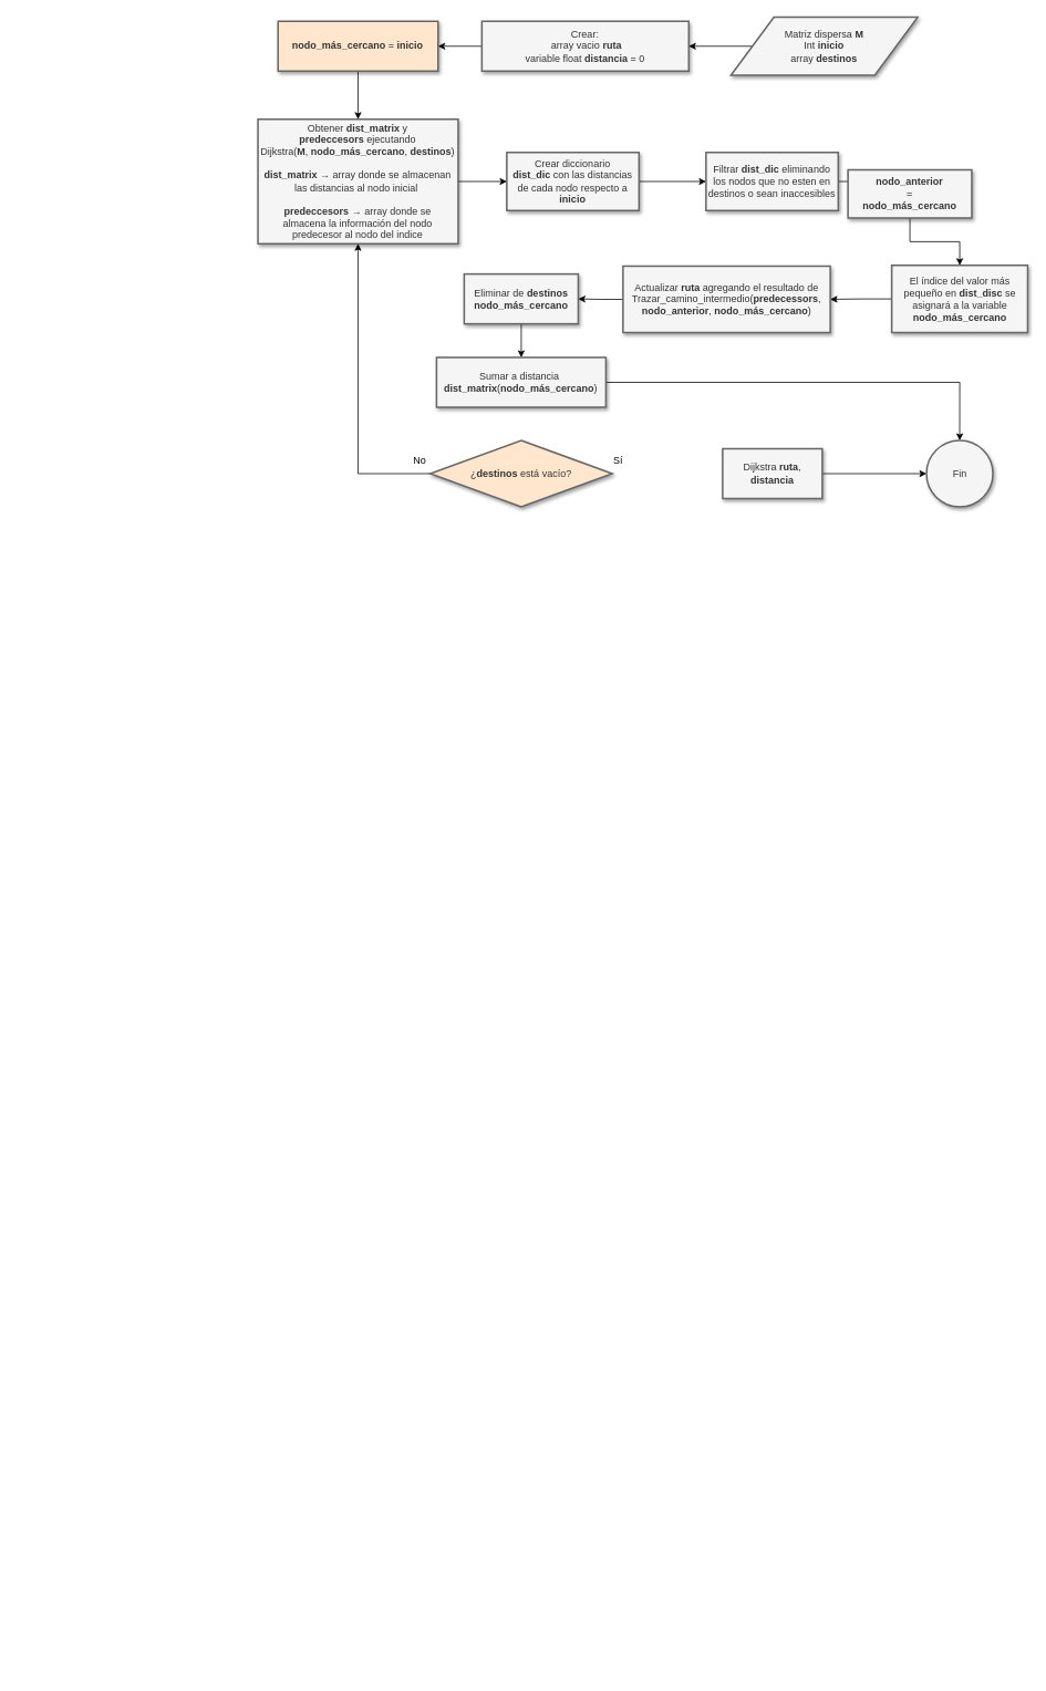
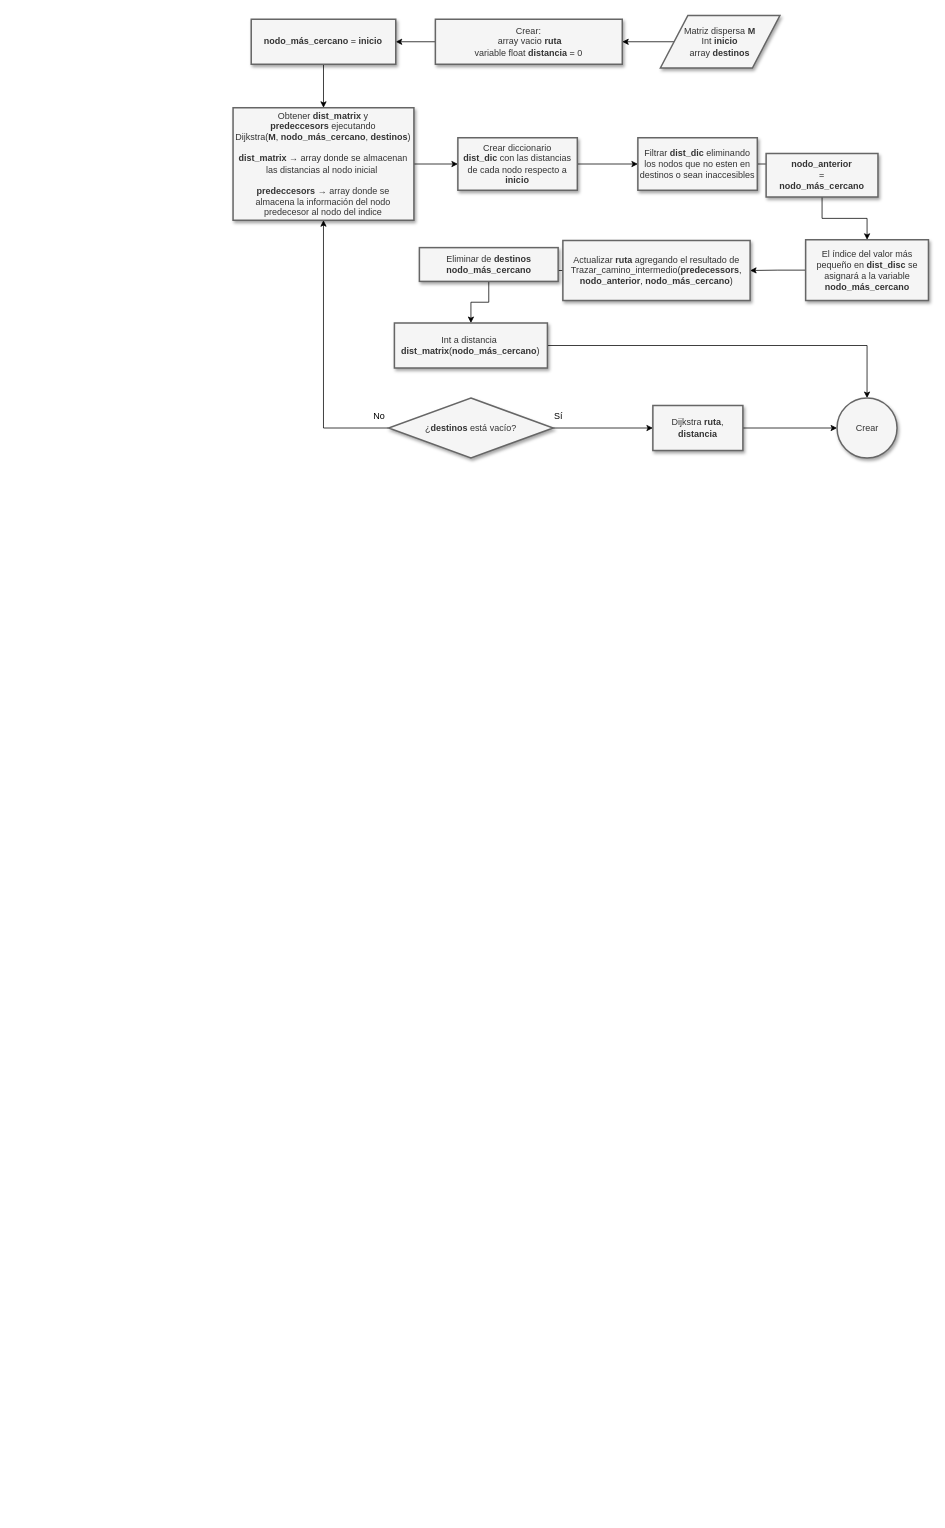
- <mxCell id="18" value="&lt;b&gt;nodo_más_cercano &lt;/b&gt;=&lt;b&gt; inicio&lt;/b&gt;" style="whiteSpace=wrap;html=1;fillColor=#ffe6cc;strokeColor=#666666;fontColor=#333333;strokeWidth=2;rounded=0;arcSize=12;labelBackgroundColor=none;comic=0;shadow=1;jiggle=1;shadowOpacity=35;" vertex="1" parent="1"><mxGeometry x="334.47" y="25" width="192.69" height="60" as="geometry" /></mxCell>
+ <mxCell id="18" value="&lt;b&gt;nodo_más_cercano &lt;/b&gt;=&lt;b&gt; inicio&lt;/b&gt;" style="whiteSpace=wrap;html=1;fillColor=#f5f5f5;strokeColor=#666666;fontColor=#333333;strokeWidth=2;rounded=0;arcSize=12;labelBackgroundColor=none;comic=0;shadow=1;jiggle=1;shadowOpacity=35;" vertex="1" parent="1"><mxGeometry x="334.47" y="25" width="192.69" height="60" as="geometry" /></mxCell>
- <mxCell id="3" value="Matriz dispersa &lt;b&gt;M&lt;/b&gt;&lt;div&gt;Int &lt;b&gt;inicio&lt;/b&gt;&lt;/div&gt;&lt;div&gt;&lt;span style=&quot;background-color: initial;&quot;&gt;array&lt;b&gt;&amp;nbsp;destinos&lt;/b&gt;&lt;/span&gt;&lt;/div&gt;" style="shape=parallelogram;html=1;strokeWidth=2;perimeter=parallelogramPerimeter;whiteSpace=wrap;rounded=0;arcSize=12;size=0.23;labelBackgroundColor=none;fillColor=#f5f5f5;strokeColor=#666666;fontColor=#333333;comic=0;shadow=1;jiggle=1;enumerate=0;deletable=1;shadowOpacity=35;" parent="1" vertex="1"><mxGeometry x="880" y="20" width="225" height="70" as="geometry" /></mxCell>
+ <mxCell id="3" value="Matriz dispersa &lt;b&gt;M&lt;/b&gt;&lt;div&gt;Int &lt;b&gt;inicio&lt;/b&gt;&lt;/div&gt;&lt;div&gt;&lt;span style=&quot;background-color: initial;&quot;&gt;array&lt;b&gt;&amp;nbsp;destinos&lt;/b&gt;&lt;/span&gt;&lt;/div&gt;" style="shape=parallelogram;html=1;strokeWidth=2;perimeter=parallelogramPerimeter;whiteSpace=wrap;rounded=0;arcSize=12;size=0.23;labelBackgroundColor=none;fillColor=#f5f5f5;strokeColor=#666666;fontColor=#333333;comic=0;shadow=1;jiggle=1;enumerate=0;deletable=1;shadowOpacity=35;" parent="1" vertex="1"><mxGeometry x="880" y="20" width="159.37" height="70" as="geometry" /></mxCell>
- <mxCell id="22" value="Eliminar de &lt;b&gt;destinos&lt;/b&gt;&lt;div&gt;&lt;b&gt;nodo_más_cercano&lt;/b&gt;&lt;br&gt;&lt;/div&gt;" style="whiteSpace=wrap;html=1;fillColor=#f5f5f5;strokeColor=#666666;fontColor=#333333;strokeWidth=2;rounded=0;arcSize=12;labelBackgroundColor=none;comic=0;shadow=1;jiggle=1;shadowOpacity=35;" vertex="1" parent="1"><mxGeometry x="558.69" y="329.5" width="137.37" height="60" as="geometry" /></mxCell>
+ <mxCell id="22" value="Eliminar de &lt;b&gt;destinos&lt;/b&gt;&lt;div&gt;&lt;b&gt;nodo_más_cercano&lt;/b&gt;&lt;br&gt;&lt;/div&gt;" style="whiteSpace=wrap;html=1;fillColor=#f5f5f5;strokeColor=#666666;fontColor=#333333;strokeWidth=2;rounded=0;arcSize=12;labelBackgroundColor=none;comic=0;shadow=1;jiggle=1;shadowOpacity=35;" vertex="1" parent="1"><mxGeometry x="558.69" y="329.5" width="185" height="45" as="geometry" /></mxCell>
- <mxCell id="24" value="Sumar a distancia&amp;nbsp;&lt;div&gt;&lt;b&gt;dist_matrix&lt;/b&gt;(&lt;b style=&quot;background-color: initial;&quot;&gt;nodo_más_cercano&lt;/b&gt;&lt;span style=&quot;background-color: initial;&quot;&gt;)&lt;/span&gt;&lt;/div&gt;" style="whiteSpace=wrap;html=1;fillColor=#f5f5f5;strokeColor=#666666;fontColor=#333333;strokeWidth=2;rounded=0;arcSize=12;labelBackgroundColor=none;comic=0;shadow=1;jiggle=1;shadowOpacity=35;" vertex="1" parent="1"><mxGeometry x="525.37" y="430" width="204" height="60" as="geometry" /></mxCell>
+ <mxCell id="24" value="Int a distancia&amp;nbsp;&lt;div&gt;&lt;b&gt;dist_matrix&lt;/b&gt;(&lt;b style=&quot;background-color: initial;&quot;&gt;nodo_más_cercano&lt;/b&gt;&lt;span style=&quot;background-color: initial;&quot;&gt;)&lt;/span&gt;&lt;/div&gt;" style="whiteSpace=wrap;html=1;fillColor=#f5f5f5;strokeColor=#666666;fontColor=#333333;strokeWidth=2;rounded=0;arcSize=12;labelBackgroundColor=none;comic=0;shadow=1;jiggle=1;shadowOpacity=35;" vertex="1" parent="1"><mxGeometry x="525.37" y="430" width="204" height="60" as="geometry" /></mxCell>
- <mxCell id="27" value="¿&lt;b&gt;destinos&lt;/b&gt; está vacío?" style="rhombus;whiteSpace=wrap;html=1;fillColor=#ffe6cc;strokeColor=#666666;fontColor=#333333;strokeWidth=2;rounded=0;arcSize=12;labelBackgroundColor=none;comic=0;shadow=1;jiggle=1;shadowOpacity=35;" vertex="1" parent="1"><mxGeometry x="517.7" y="530" width="219.33" height="80" as="geometry" /></mxCell>
+ <mxCell id="27" value="¿&lt;b&gt;destinos&lt;/b&gt; está vacío?" style="rhombus;whiteSpace=wrap;html=1;fillColor=#f5f5f5;strokeColor=#666666;fontColor=#333333;strokeWidth=2;rounded=0;arcSize=12;labelBackgroundColor=none;comic=0;shadow=1;jiggle=1;shadowOpacity=35;" vertex="1" parent="1"><mxGeometry x="517.7" y="530" width="219.33" height="80" as="geometry" /></mxCell>
+ <mxCell id="25" value="" style="edgeStyle=orthogonalEdgeStyle;rounded=0;orthogonalLoop=1;jettySize=auto;html=1;" edge="1" parent="1" source="27" target="29"><mxGeometry relative="1" as="geometry" /></mxCell>
- <mxCell id="31" value="Fin" style="ellipse;whiteSpace=wrap;html=1;fillColor=#f5f5f5;strokeColor=#666666;fontColor=#333333;strokeWidth=2;rounded=0;arcSize=12;labelBackgroundColor=none;comic=0;shadow=1;jiggle=1;shadowOpacity=35;" vertex="1" parent="1"><mxGeometry x="1115.555" y="530" width="80" height="80" as="geometry" /></mxCell>
+ <mxCell id="31" value="Crear" style="ellipse;whiteSpace=wrap;html=1;fillColor=#f5f5f5;strokeColor=#666666;fontColor=#333333;strokeWidth=2;rounded=0;arcSize=12;labelBackgroundColor=none;comic=0;shadow=1;jiggle=1;shadowOpacity=35;" vertex="1" parent="1"><mxGeometry x="1115.555" y="530" width="80" height="80" as="geometry" /></mxCell>
